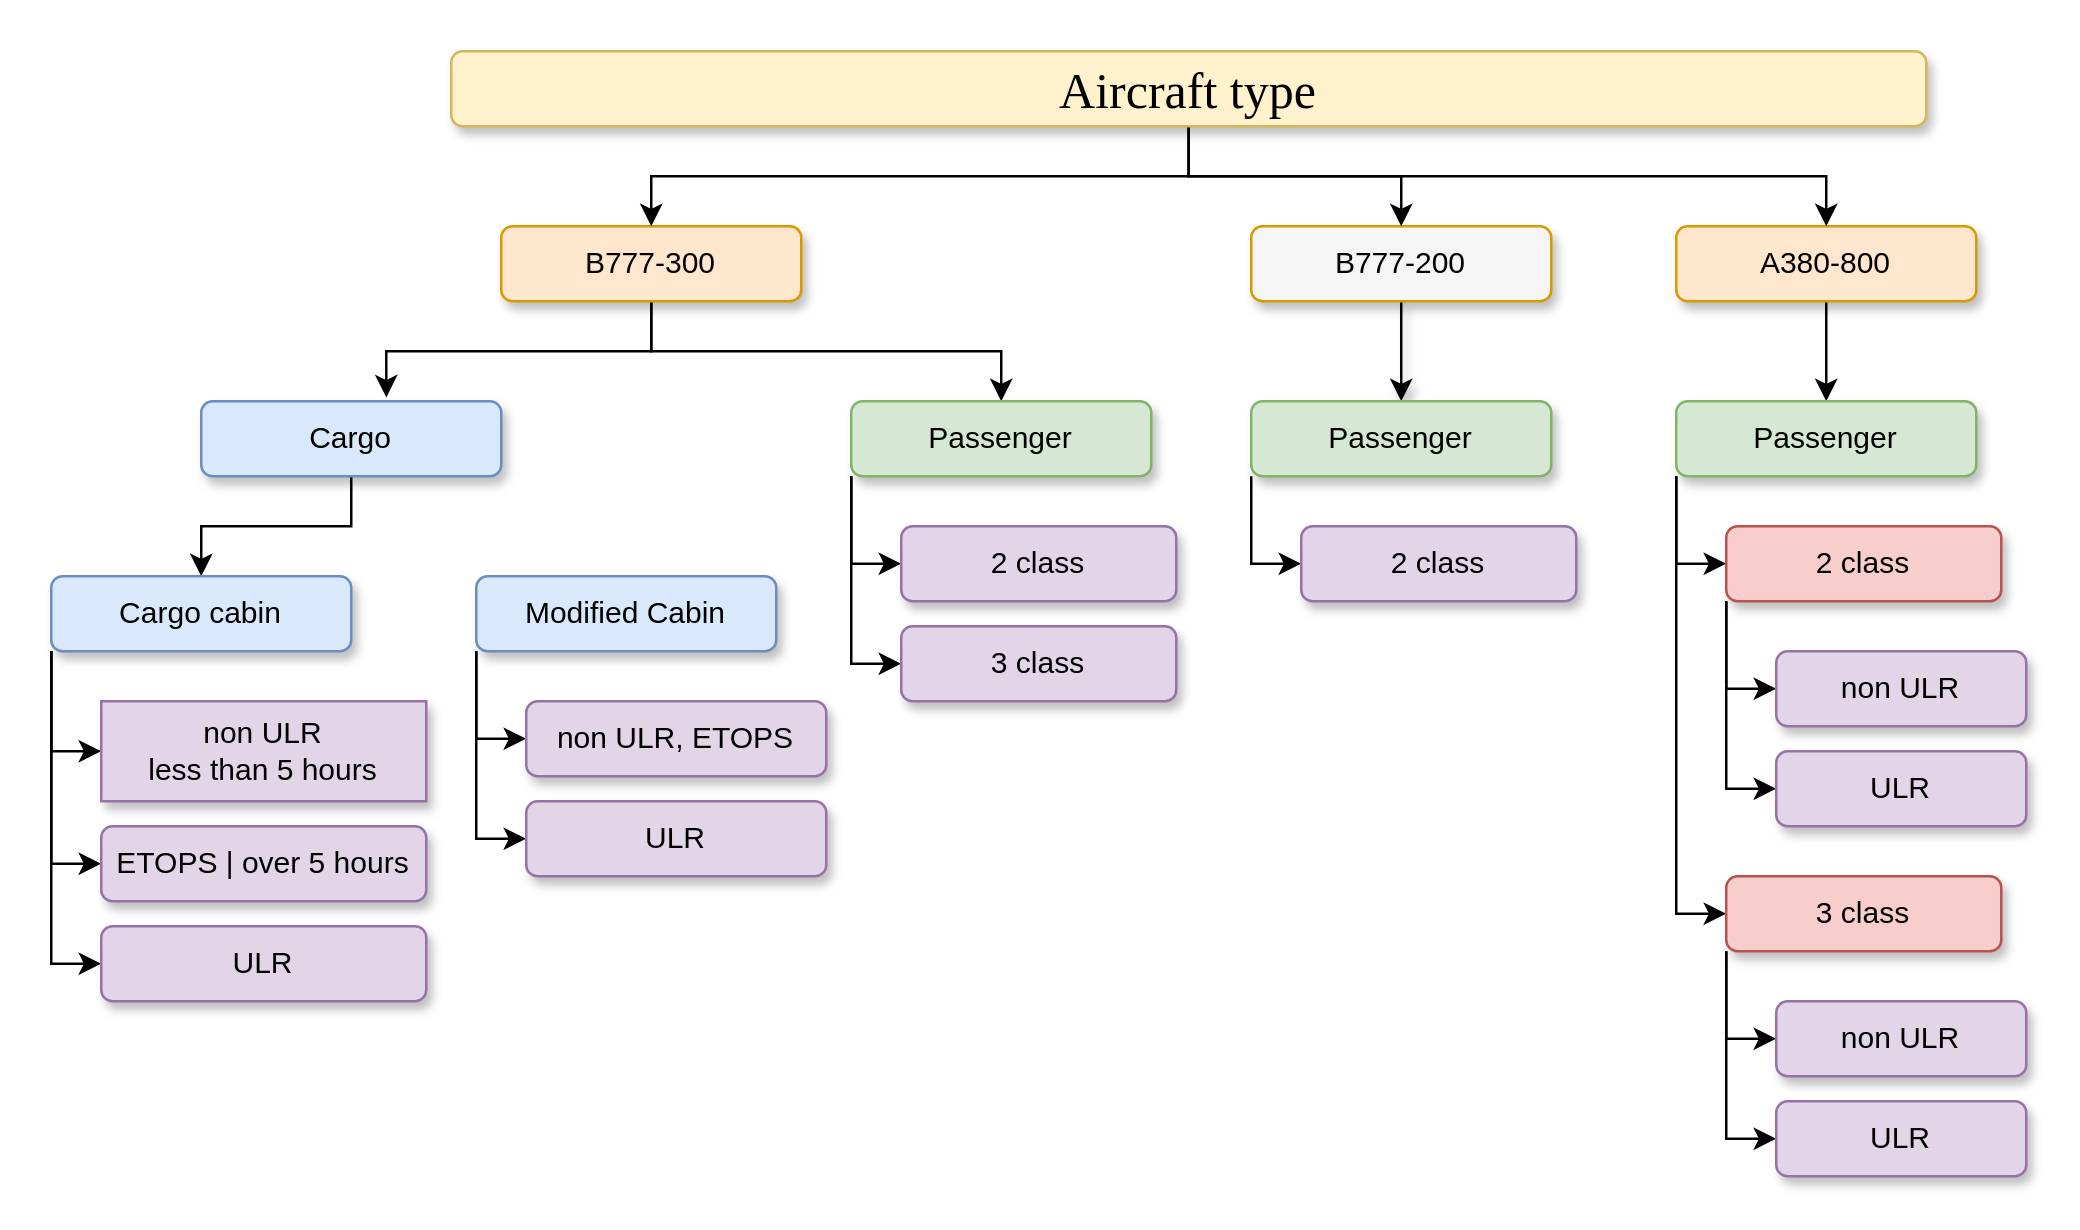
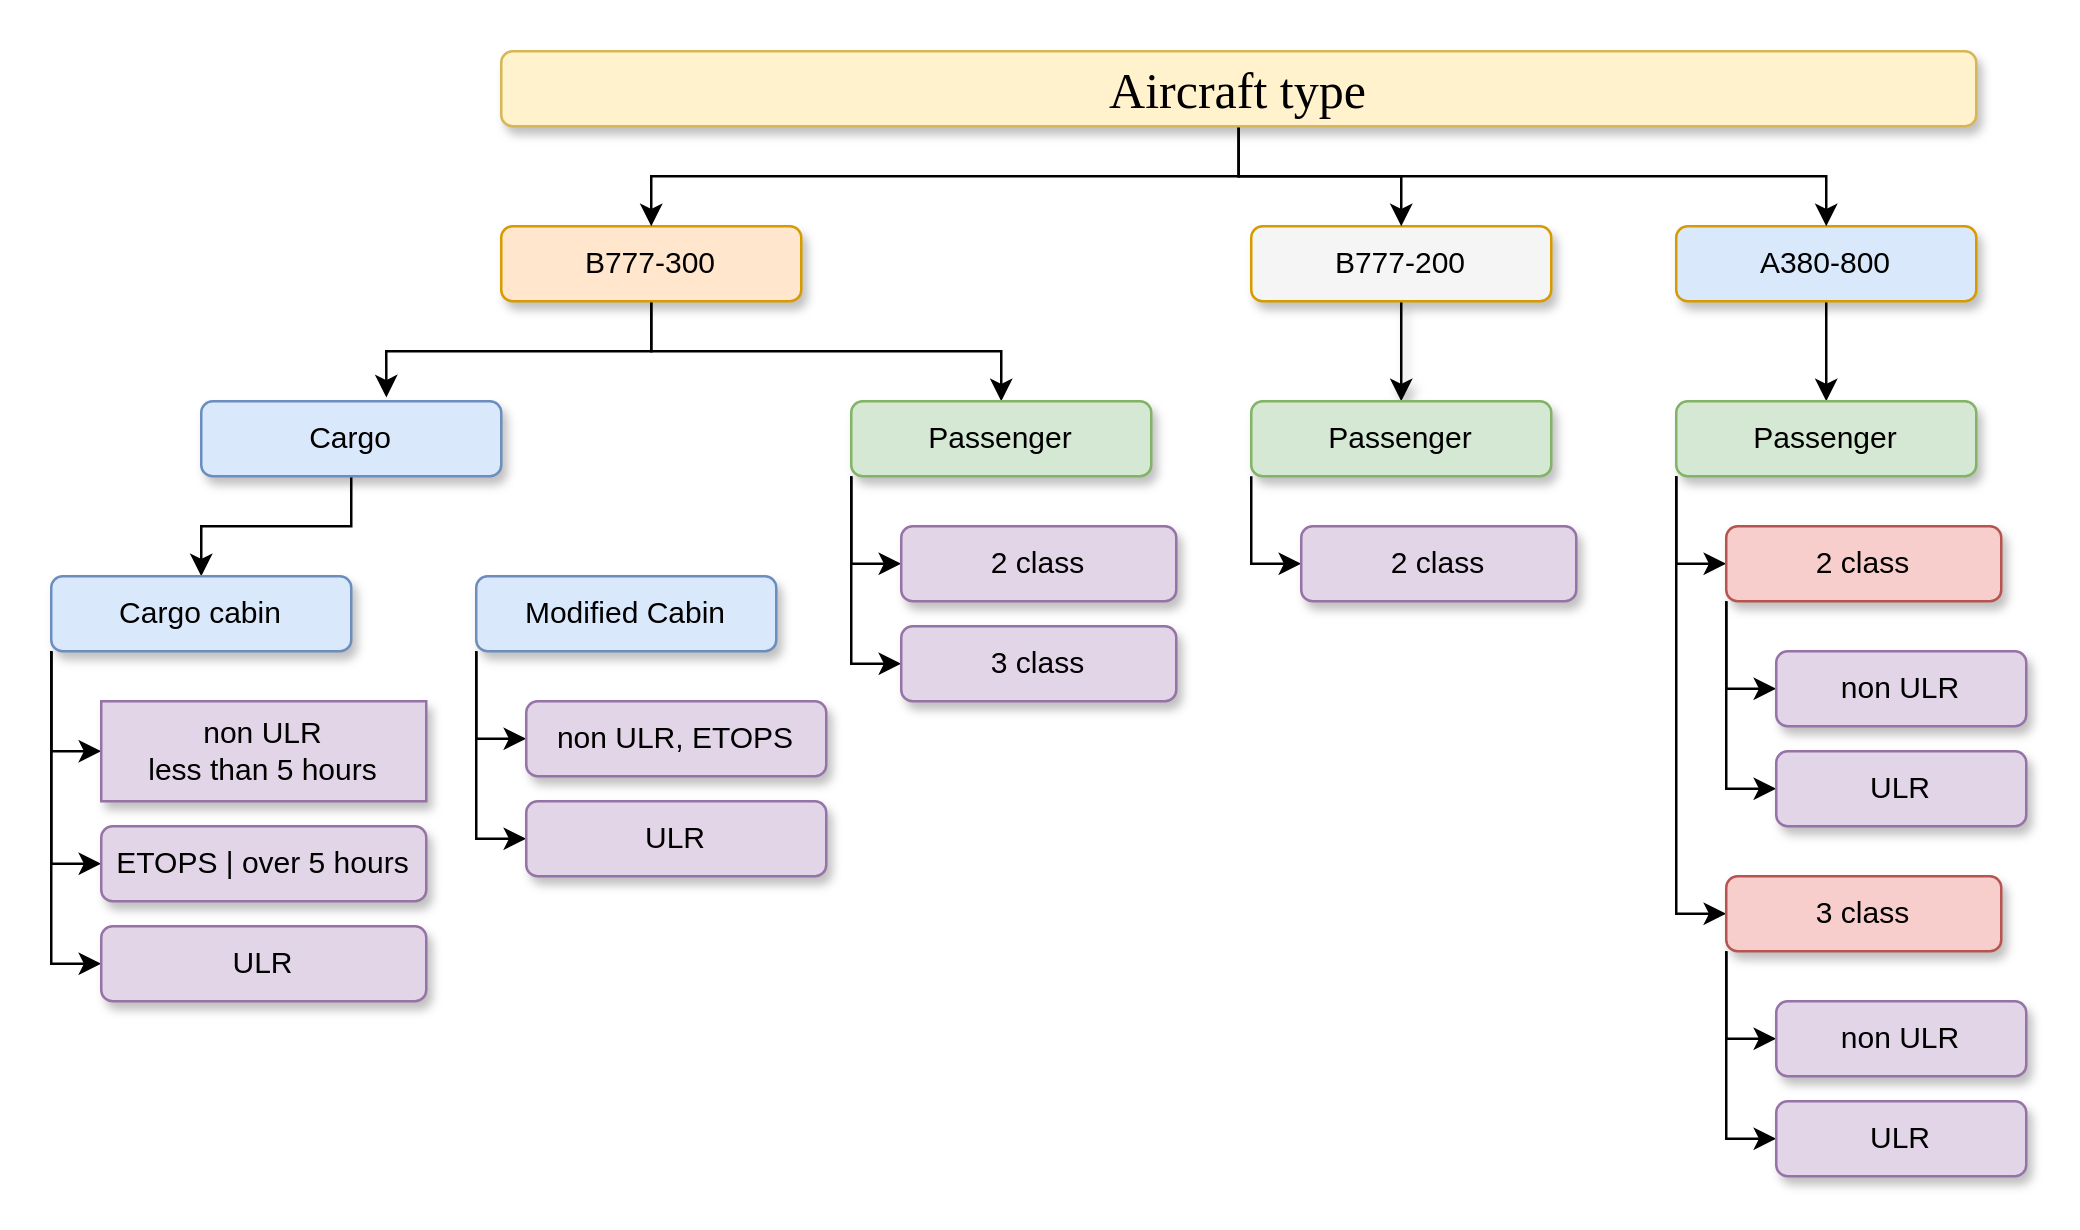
- <mxCell id="12" value="&lt;span style=&quot;font-size: 20px;&quot;&gt;Aircraft type&lt;/span&gt;" style="rounded=1;whiteSpace=wrap;html=1;strokeWidth=1;perimeterSpacing=0;glass=0;shadow=1;sketch=0;fontFamily=Verdana;fontSize=20;fillColor=#fff2cc;strokeColor=#d6b656;" vertex="1" parent="1"><mxGeometry x="180" y="20" width="590" height="30" as="geometry" /></mxCell>
+ <mxCell id="12" value="&lt;span style=&quot;font-size: 20px;&quot;&gt;Aircraft type&lt;/span&gt;" style="rounded=1;whiteSpace=wrap;html=1;strokeWidth=1;perimeterSpacing=0;glass=0;shadow=1;sketch=0;fontFamily=Verdana;fontSize=20;fillColor=#fff2cc;strokeColor=#d6b656;" vertex="1" parent="1"><mxGeometry x="200" y="20" width="590" height="30" as="geometry" /></mxCell>
- <mxCell id="8" value="A380-800" style="rounded=1;whiteSpace=wrap;html=1;fillColor=#ffe6cc;strokeColor=#d79b00;shadow=1;" vertex="1" parent="1"><mxGeometry x="670" y="90" width="120" height="30" as="geometry" /></mxCell>
+ <mxCell id="8" value="A380-800" style="rounded=1;whiteSpace=wrap;html=1;fillColor=#dae8fc;strokeColor=#d79b00;shadow=1;" vertex="1" parent="1"><mxGeometry x="670" y="90" width="120" height="30" as="geometry" /></mxCell>
